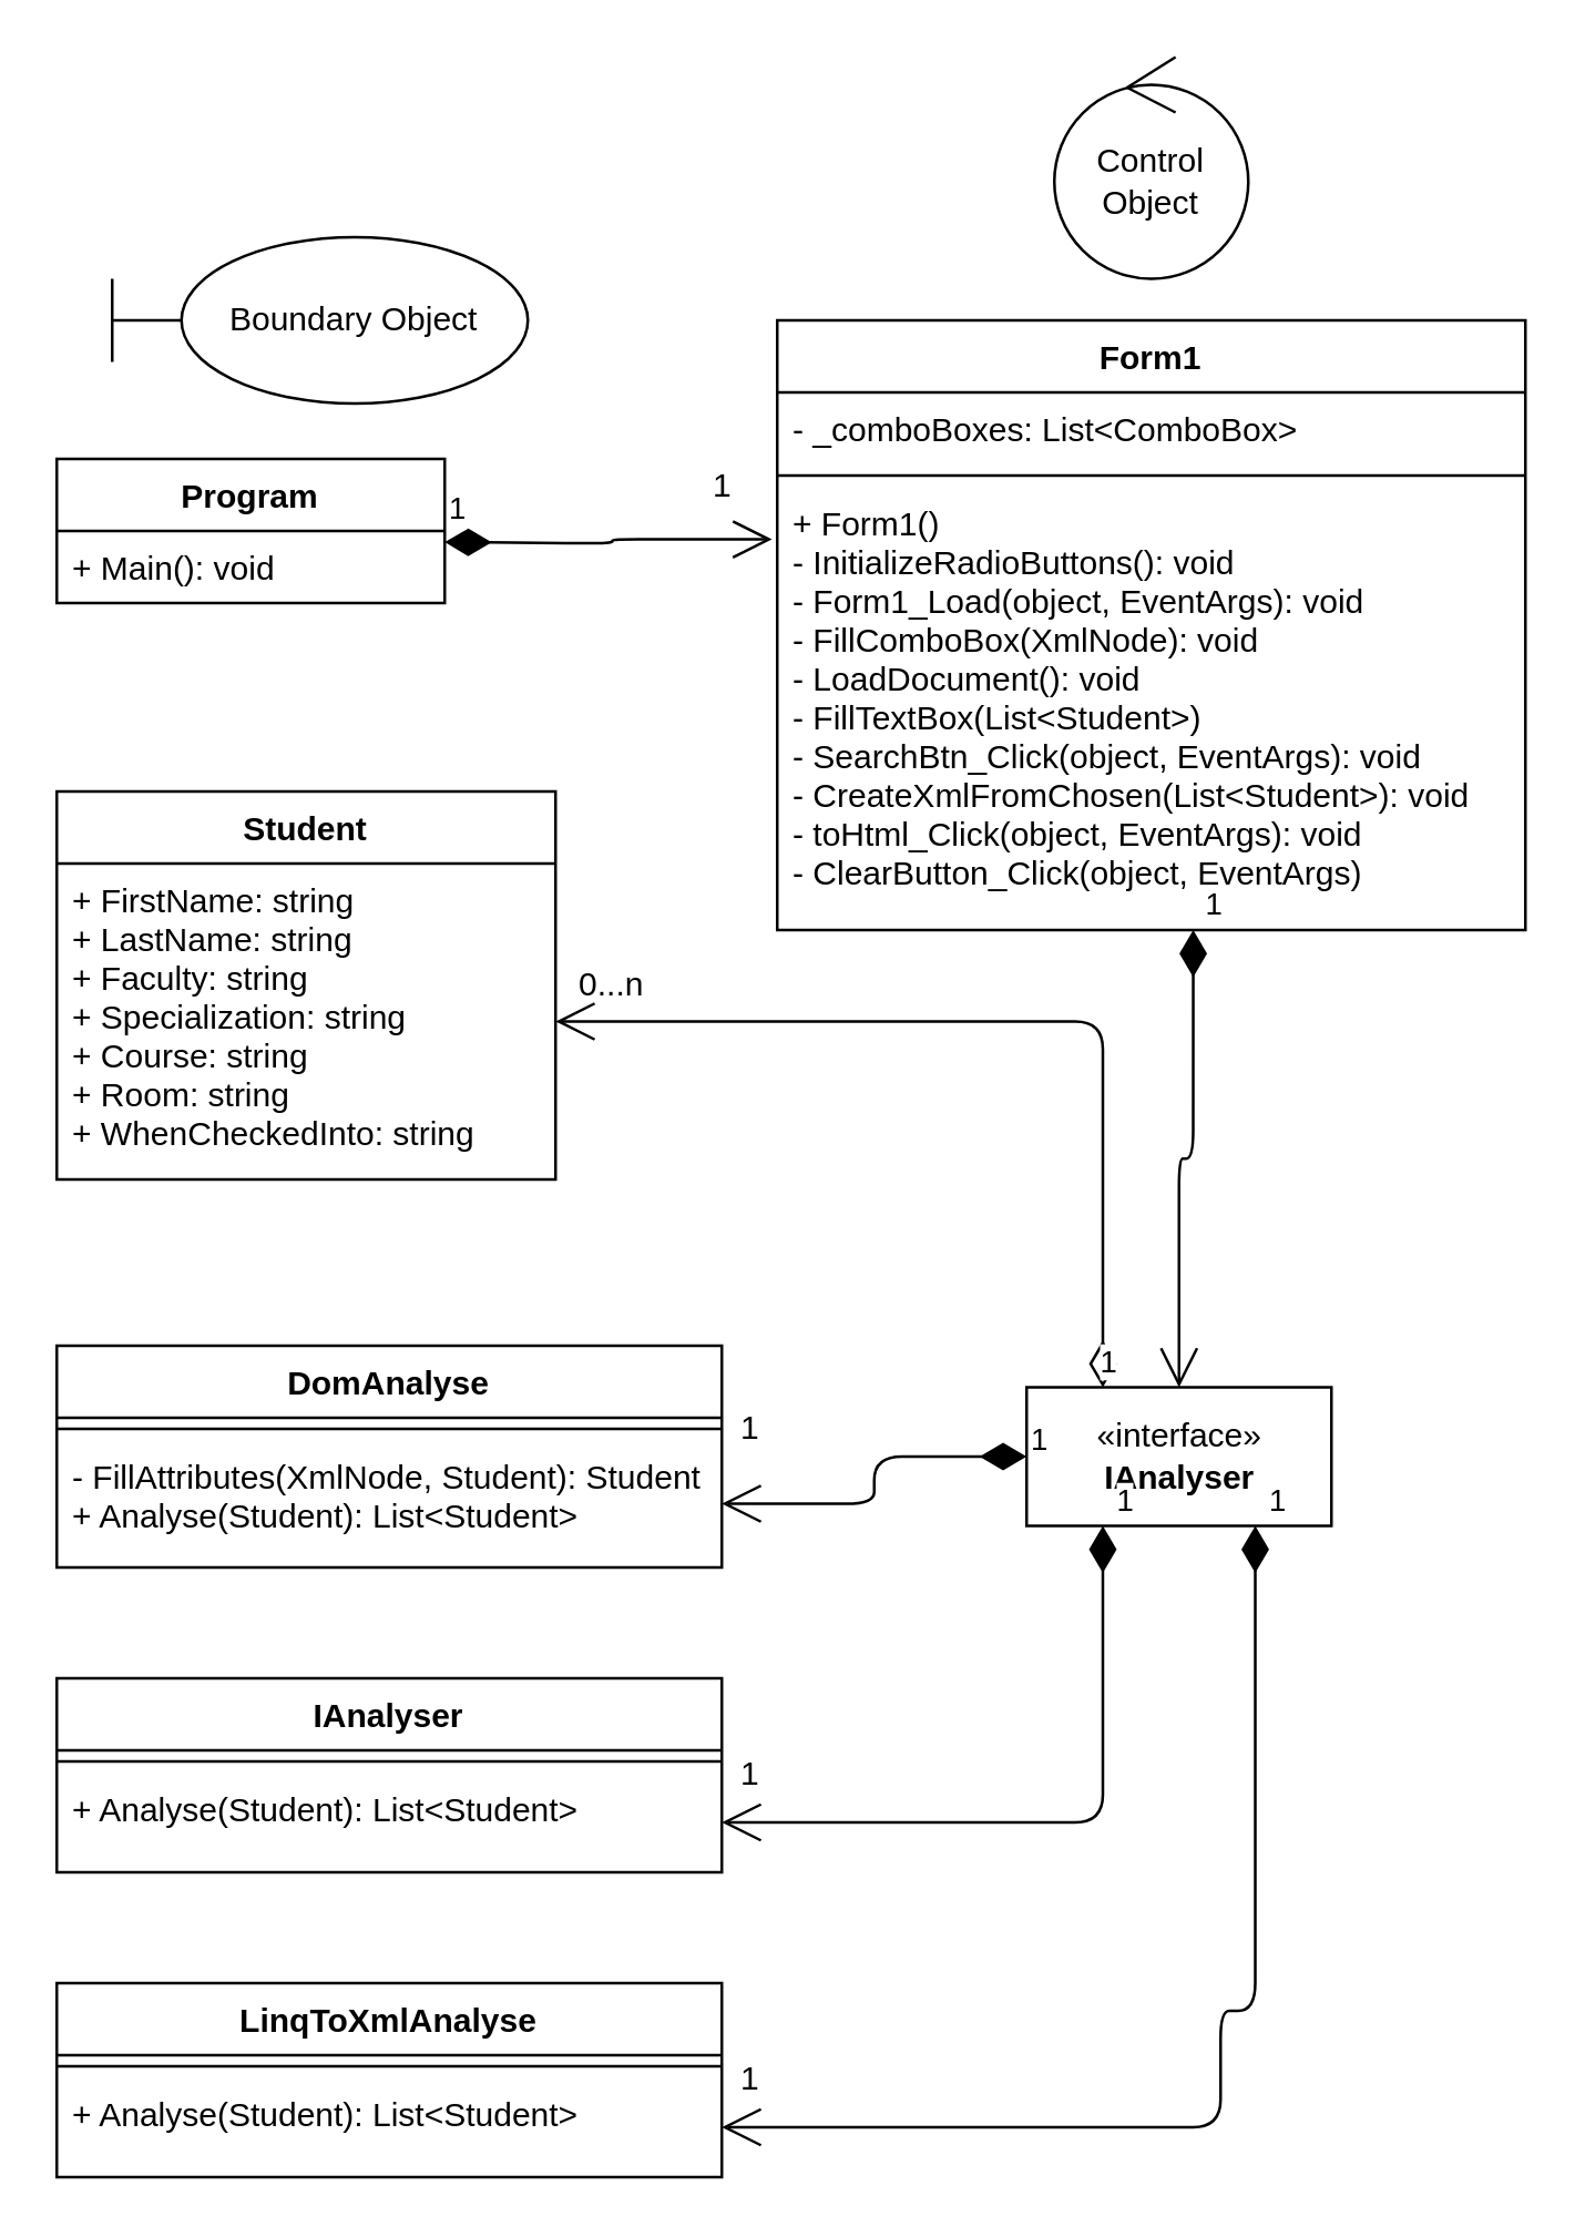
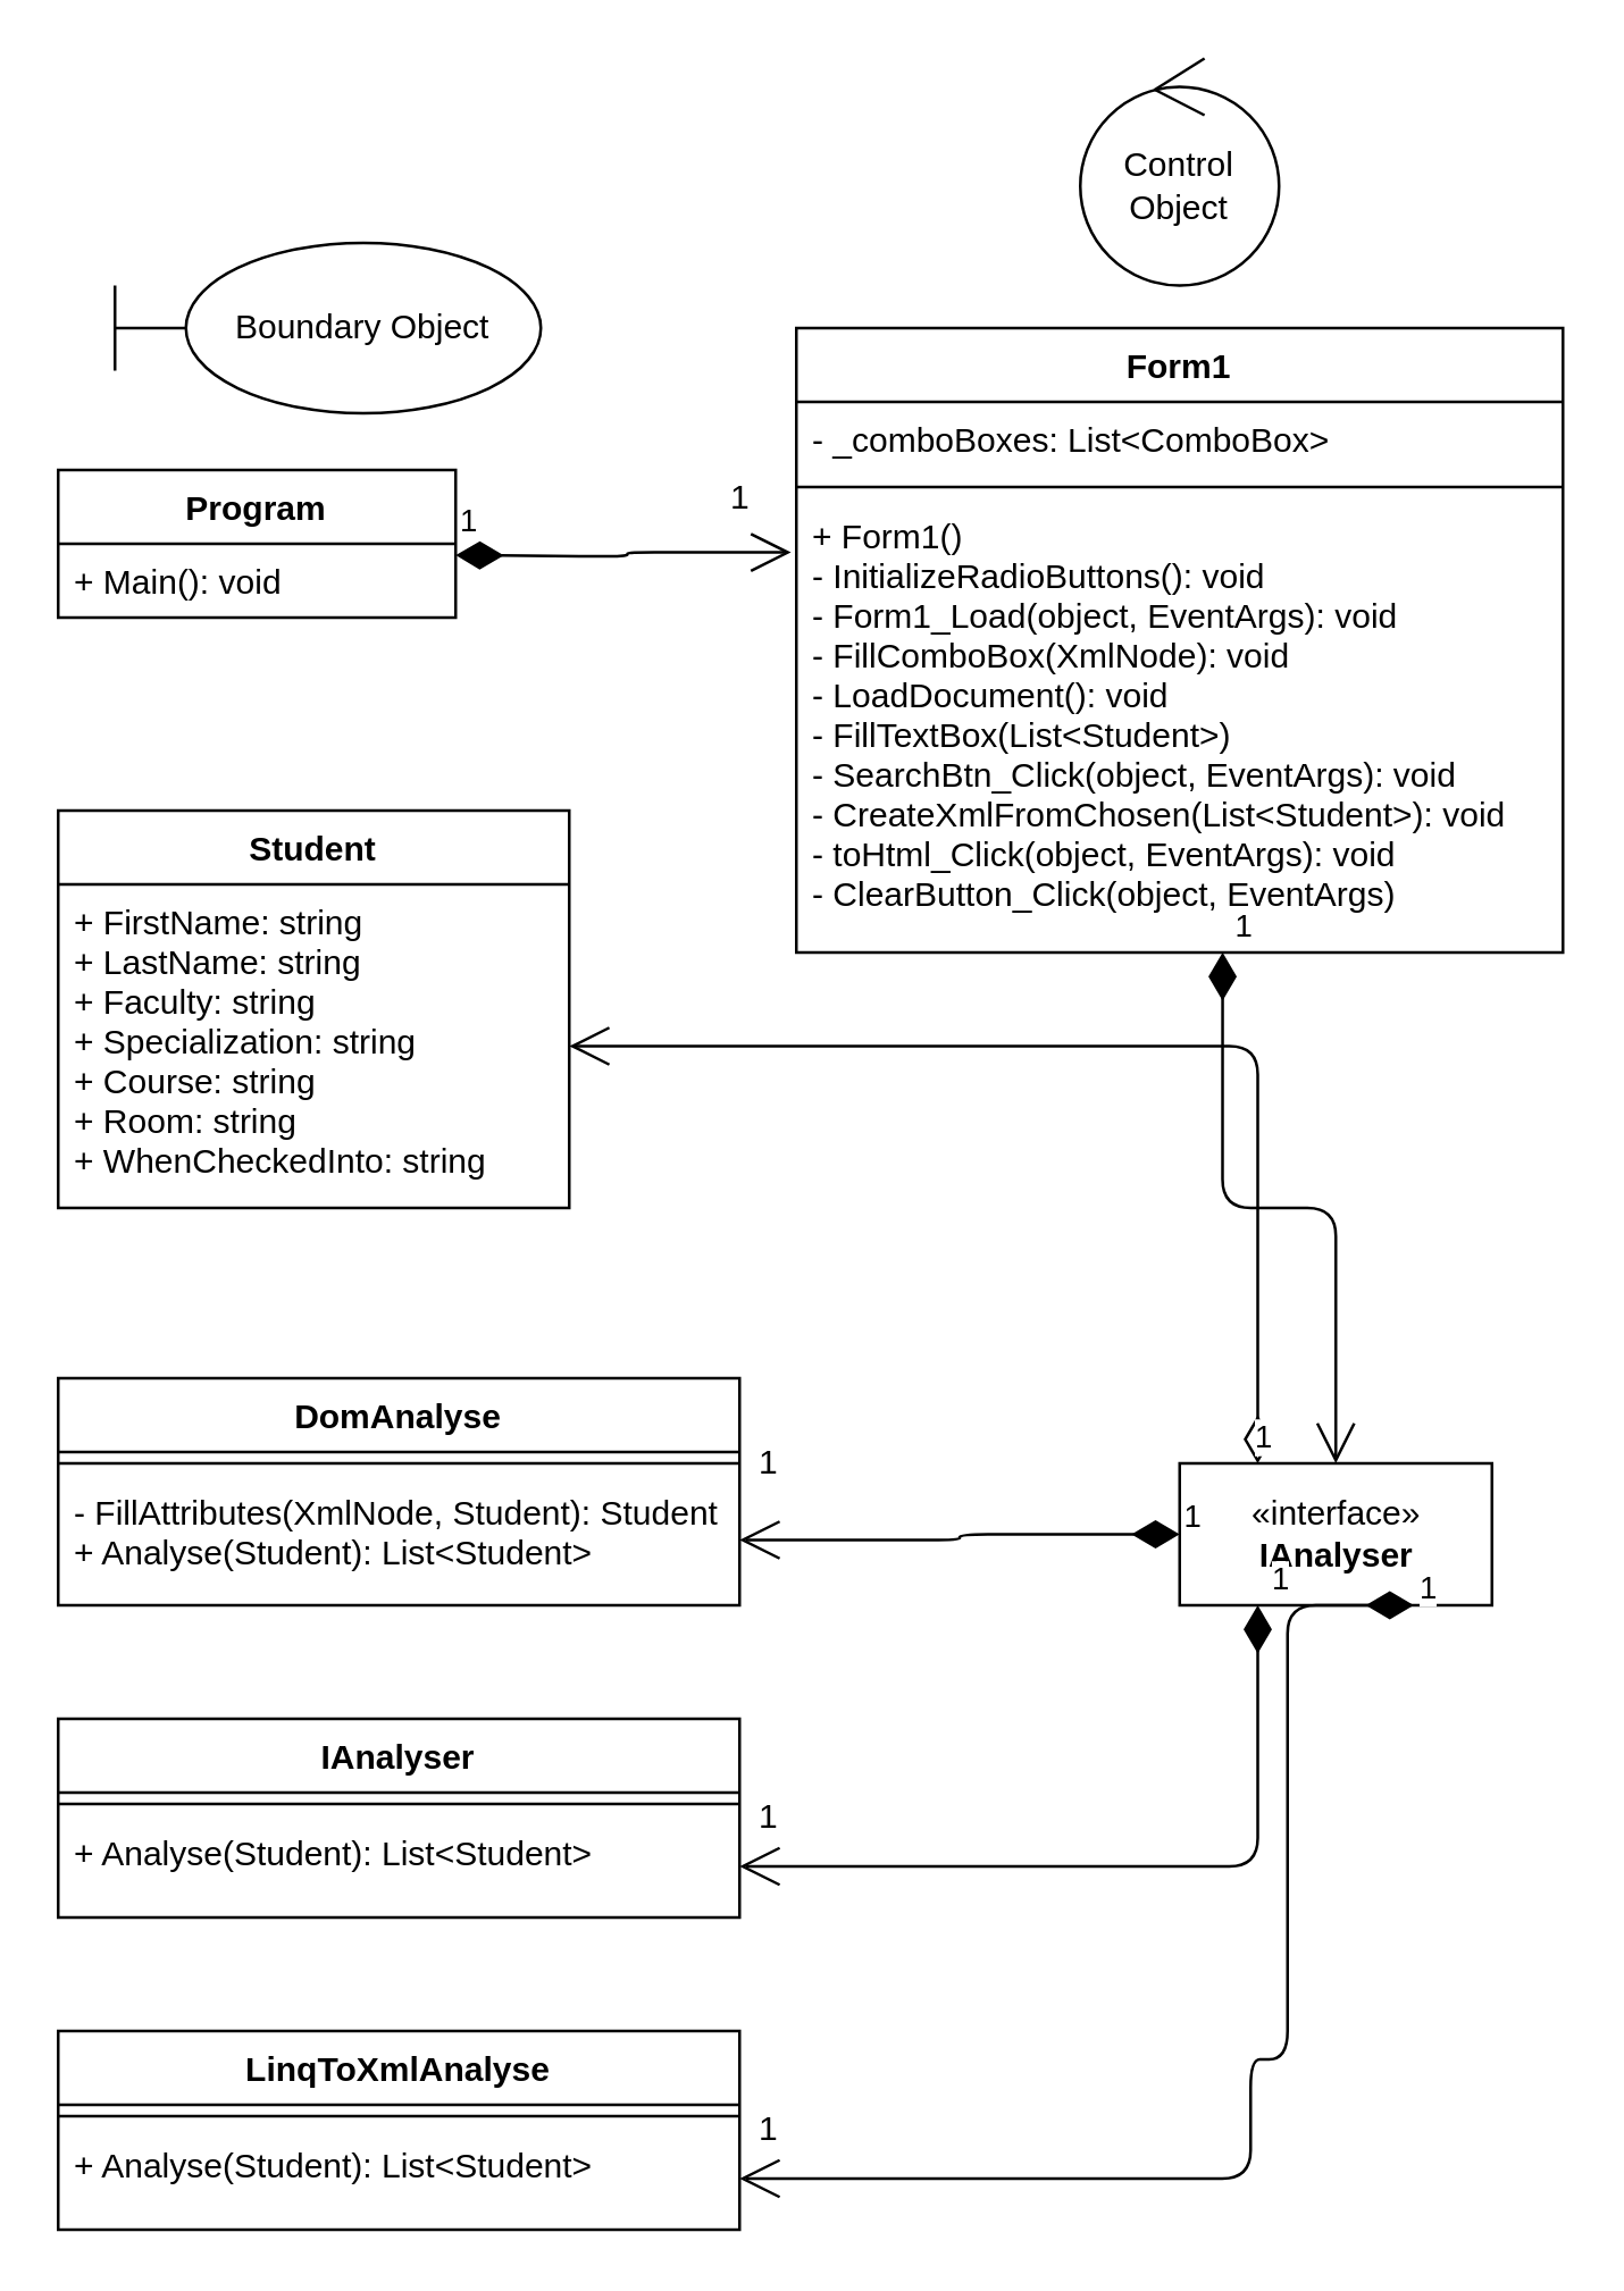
- <mxCell id="32" value="0...n" style="text;html=1;align=center;verticalAlign=middle;resizable=0;points=[];autosize=1;" vertex="1" parent="1"><mxGeometry x="200" y="345" width="40" height="20" as="geometry" /></mxCell>
- <mxCell id="7" value="«interface»&lt;br&gt;&lt;b&gt;IAnalyser&lt;/b&gt;" style="html=1;" vertex="1" parent="1"><mxGeometry x="370" y="500" width="110" height="50" as="geometry" /></mxCell>
+ <mxCell id="7" value="«interface»&lt;br&gt;&lt;b&gt;IAnalyser&lt;/b&gt;" style="html=1;" vertex="1" parent="1"><mxGeometry x="415" y="515" width="110" height="50" as="geometry" /></mxCell>
